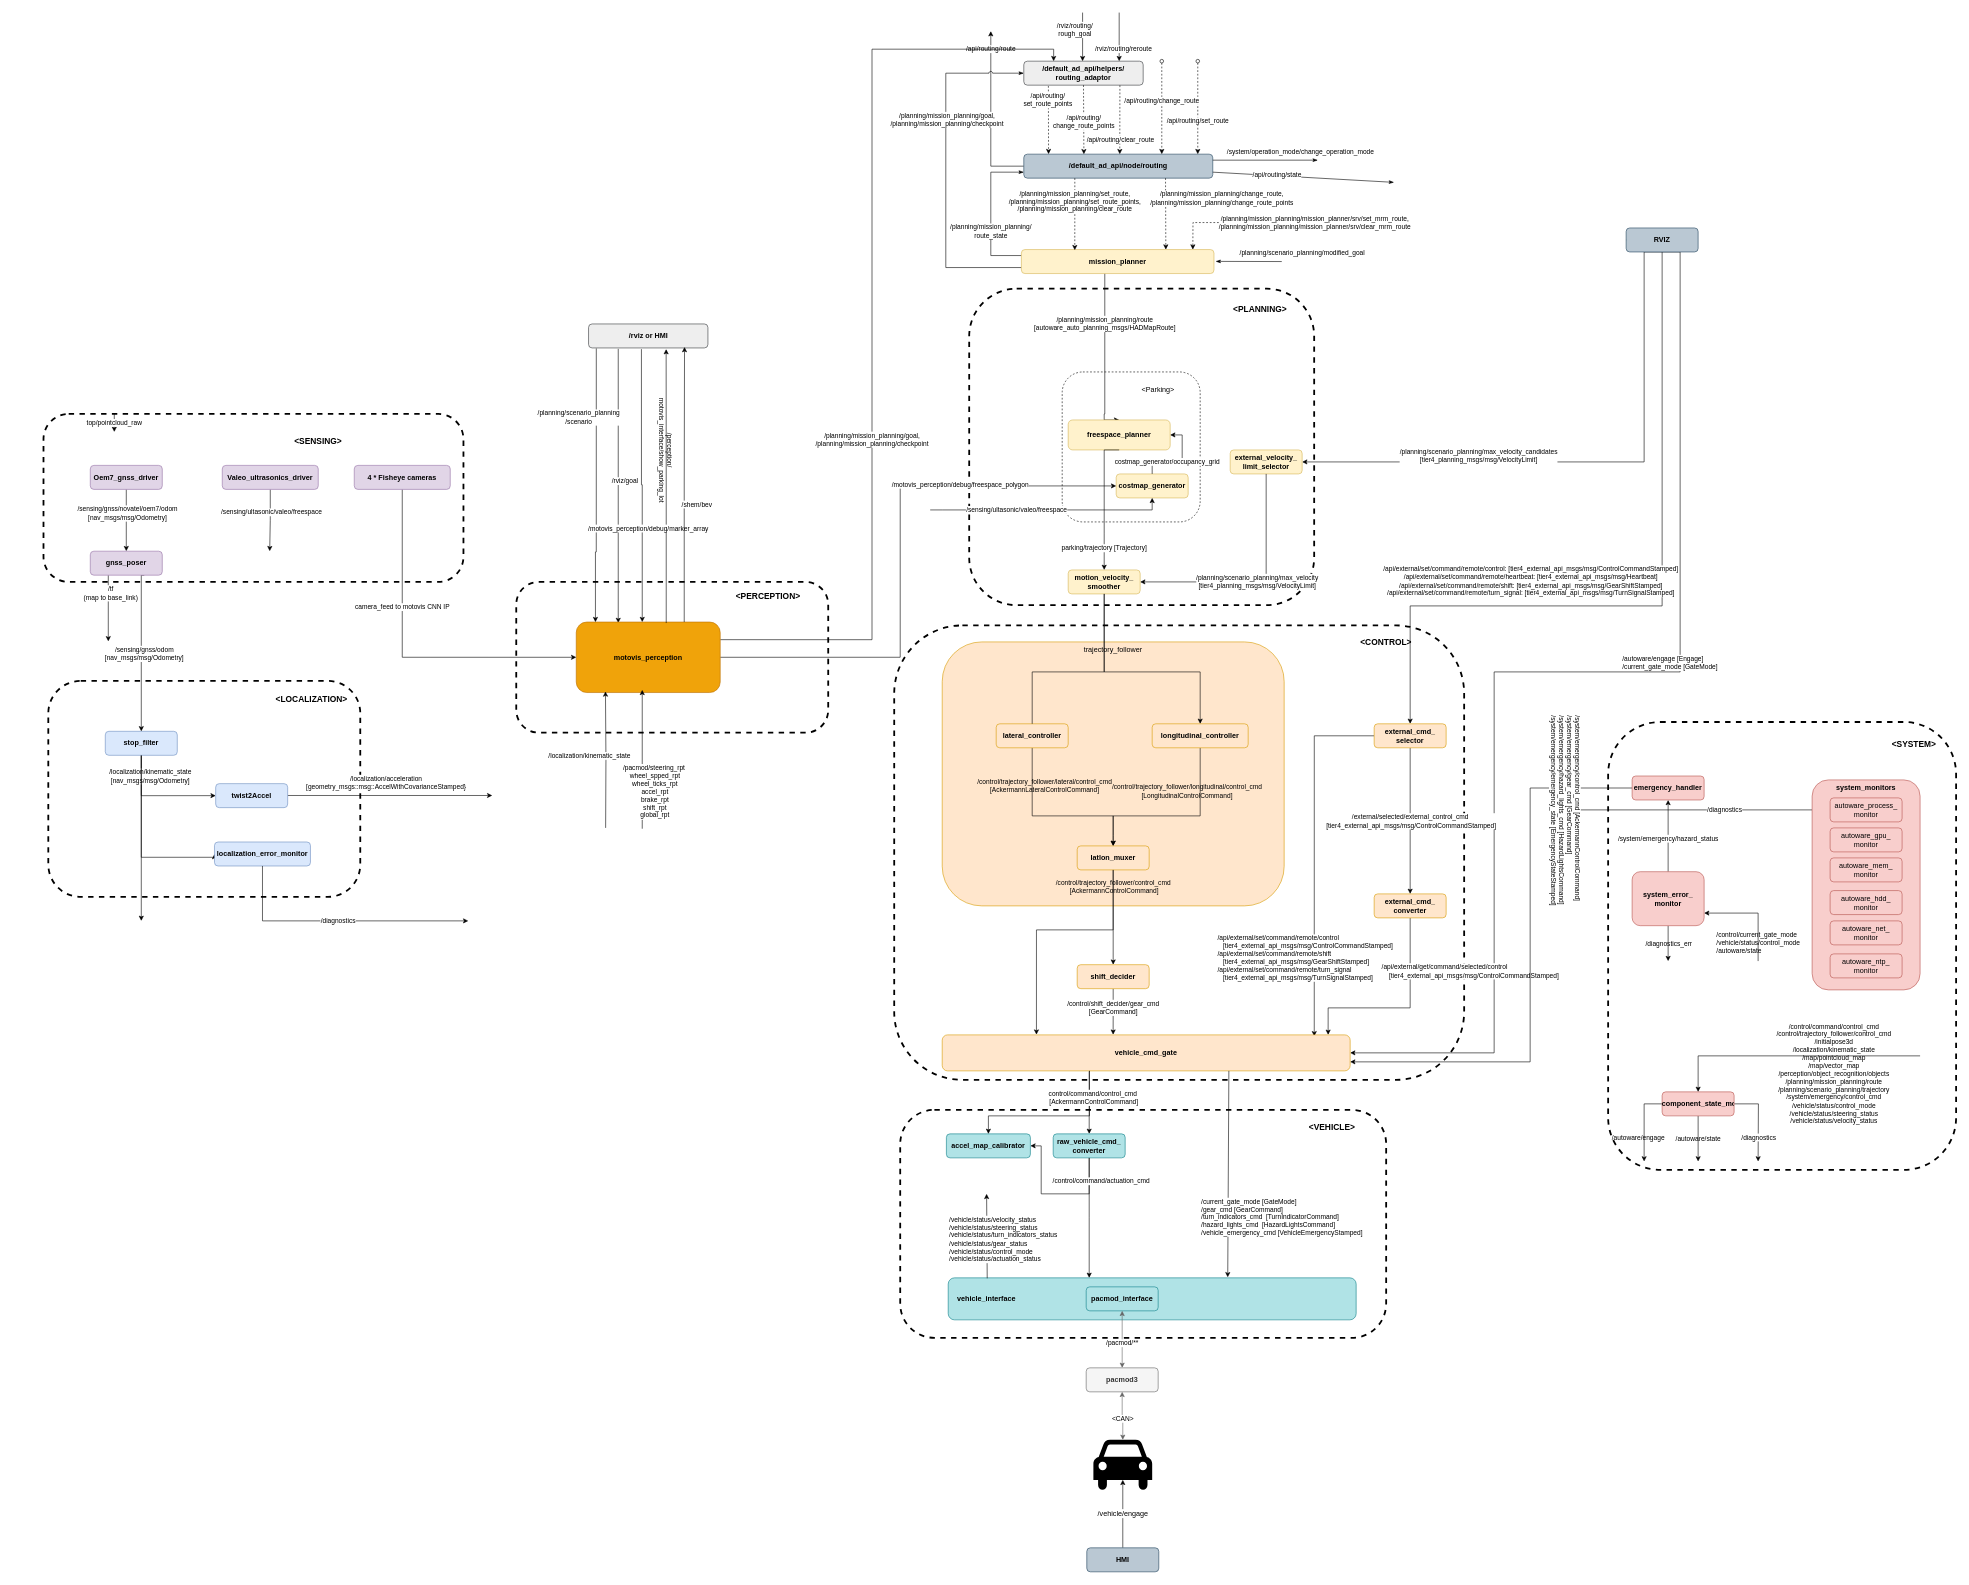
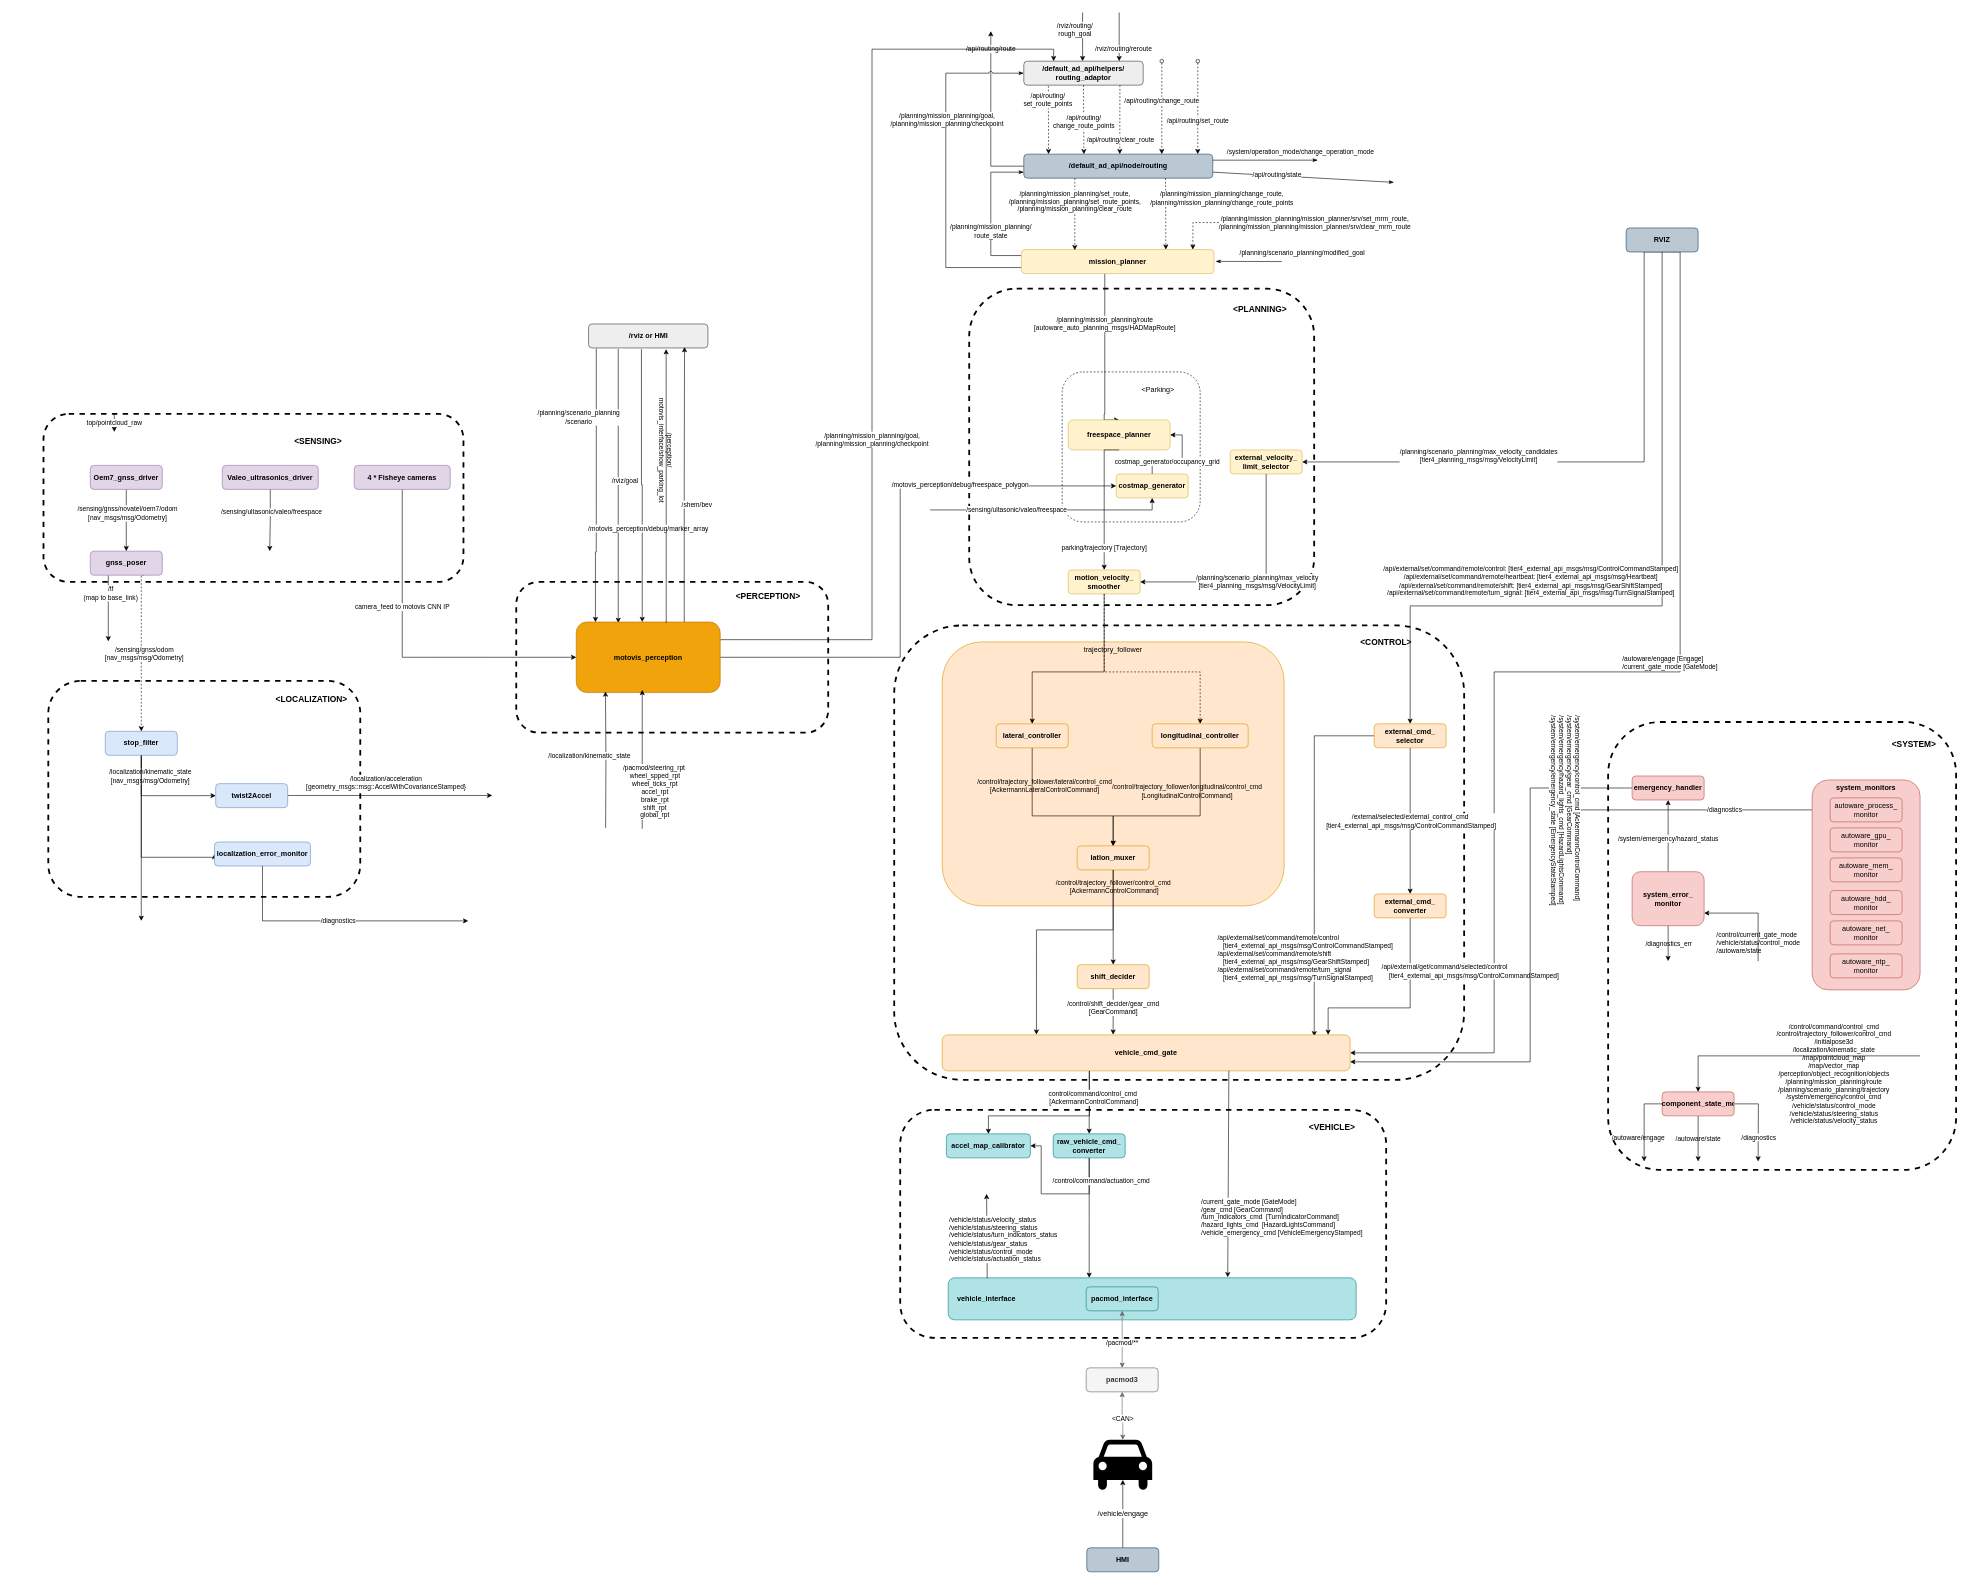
- <mxCell id="29" value="/sensing/gnss/odom&lt;br&gt;[nav_msgs/msg/Odometry]" style="edgeStyle=orthogonalEdgeStyle;rounded=0;comic=0;jumpStyle=arc;orthogonalLoop=1;jettySize=auto;html=1;startArrow=none;startFill=0;endArrow=classic;endFill=1;entryX=0.5;entryY=0;entryDx=0;entryDy=0;exitX=0.75;exitY=1;exitDx=0;exitDy=0;" parent="1" source="111" target="26" edge="1"><mxGeometry x="0.027" y="5" relative="1" as="geometry"><mxPoint x="330" y="1128" as="targetPoint" /><mxPoint x="240" y="698" as="sourcePoint" /><Array as="points"><mxPoint x="235" y="958" /></Array><mxPoint as="offset" /></mxGeometry></mxCell>
+ <mxCell id="29" value="/sensing/gnss/odom&lt;br&gt;[nav_msgs/msg/Odometry]" style="edgeStyle=orthogonalEdgeStyle;rounded=0;comic=0;jumpStyle=arc;orthogonalLoop=1;jettySize=auto;html=1;startArrow=none;startFill=0;endArrow=classic;endFill=1;entryX=0.5;entryY=0;entryDx=0;entryDy=0;exitX=0.75;exitY=1;exitDx=0;exitDy=0;dashed=1;" parent="1" source="111" target="26" edge="1"><mxGeometry x="0.027" y="5" relative="1" as="geometry"><mxPoint x="330" y="1128" as="targetPoint" /><mxPoint x="240" y="698" as="sourcePoint" /><Array as="points"><mxPoint x="235" y="958" /></Array><mxPoint as="offset" /></mxGeometry></mxCell>
- <mxCell id="88" style="edgeStyle=orthogonalEdgeStyle;rounded=0;orthogonalLoop=1;jettySize=auto;html=1;exitX=0.5;exitY=1;exitDx=0;exitDy=0;entryX=0.5;entryY=0;entryDx=0;entryDy=0;" parent="1" source="35" target="58" edge="1"><mxGeometry relative="1" as="geometry"><Array as="points"><mxPoint x="1840" y="1119" /><mxPoint x="2000" y="1119" /></Array></mxGeometry></mxCell>
+ <mxCell id="88" style="edgeStyle=orthogonalEdgeStyle;rounded=0;orthogonalLoop=1;jettySize=auto;html=1;exitX=0.5;exitY=1;exitDx=0;exitDy=0;entryX=0.5;entryY=0;entryDx=0;entryDy=0;dashed=1;" parent="1" source="35" target="58" edge="1"><mxGeometry relative="1" as="geometry"><Array as="points"><mxPoint x="1840" y="1119" /><mxPoint x="2000" y="1119" /></Array></mxGeometry></mxCell>
- <mxCell id="87" style="edgeStyle=orthogonalEdgeStyle;rounded=0;orthogonalLoop=1;jettySize=auto;html=1;exitX=0.5;exitY=1;exitDx=0;exitDy=0;entryX=0.5;entryY=0;entryDx=0;entryDy=0;endArrow=none;" parent="1" source="35" target="57" edge="1"><mxGeometry relative="1" as="geometry"><Array as="points"><mxPoint x="1840" y="1119" /><mxPoint x="1720" y="1119" /></Array></mxGeometry></mxCell>
+ <mxCell id="87" style="edgeStyle=orthogonalEdgeStyle;rounded=0;orthogonalLoop=1;jettySize=auto;html=1;exitX=0.5;exitY=1;exitDx=0;exitDy=0;entryX=0.5;entryY=0;entryDx=0;entryDy=0;" parent="1" source="35" target="57" edge="1"><mxGeometry relative="1" as="geometry"><Array as="points"><mxPoint x="1840" y="1119" /><mxPoint x="1720" y="1119" /></Array></mxGeometry></mxCell>
